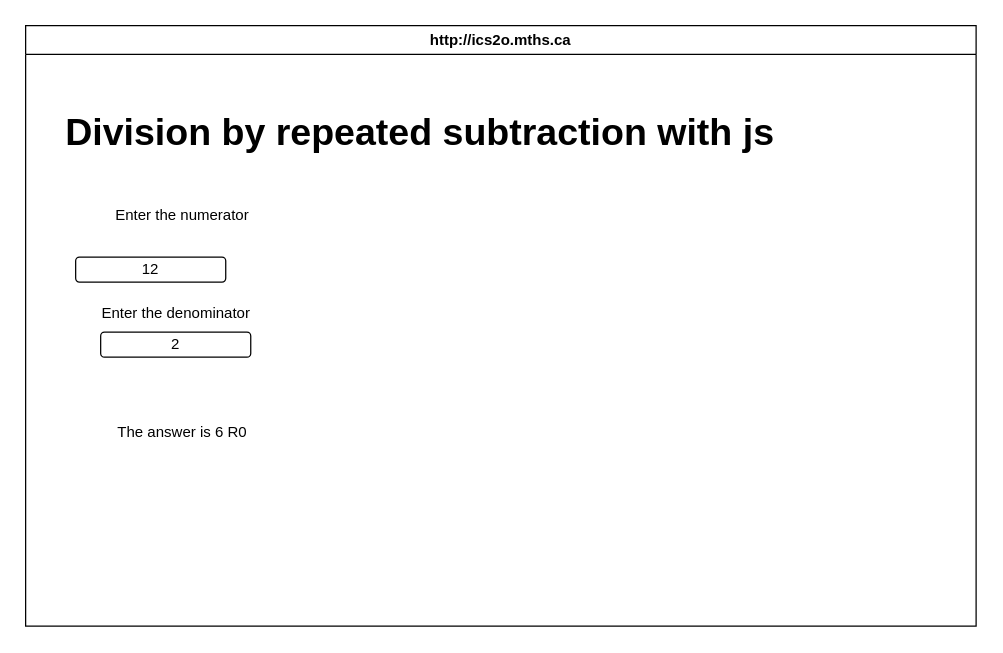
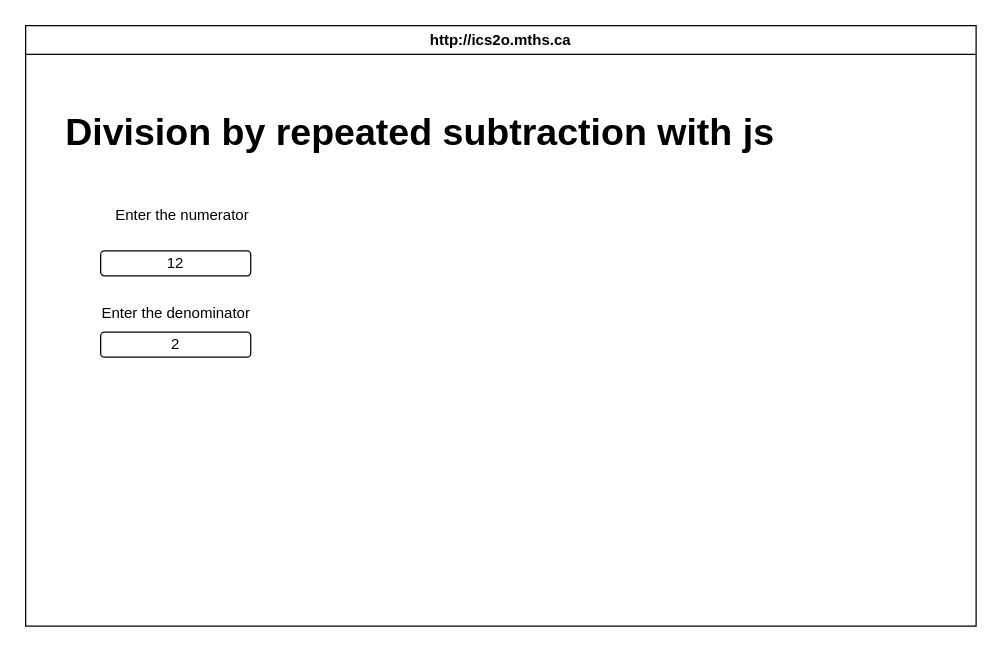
- <mxCell id="5" value="12" style="rounded=1;whiteSpace=wrap;html=1;fontSize=12;" vertex="1" parent="2"><mxGeometry x="40" y="185" width="120" height="20" as="geometry" /></mxCell>
+ <mxCell id="5" value="12" style="rounded=1;whiteSpace=wrap;html=1;fontSize=12;" vertex="1" parent="2"><mxGeometry x="60" y="180" width="120" height="20" as="geometry" /></mxCell>
- <mxCell id="8" value="The answer is 6 R0" style="text;html=1;align=center;verticalAlign=middle;resizable=0;points=[];autosize=1;strokeColor=none;fillColor=none;fontSize=12;" vertex="1" parent="2"><mxGeometry x="60" y="310" width="130" height="30" as="geometry" /></mxCell>
